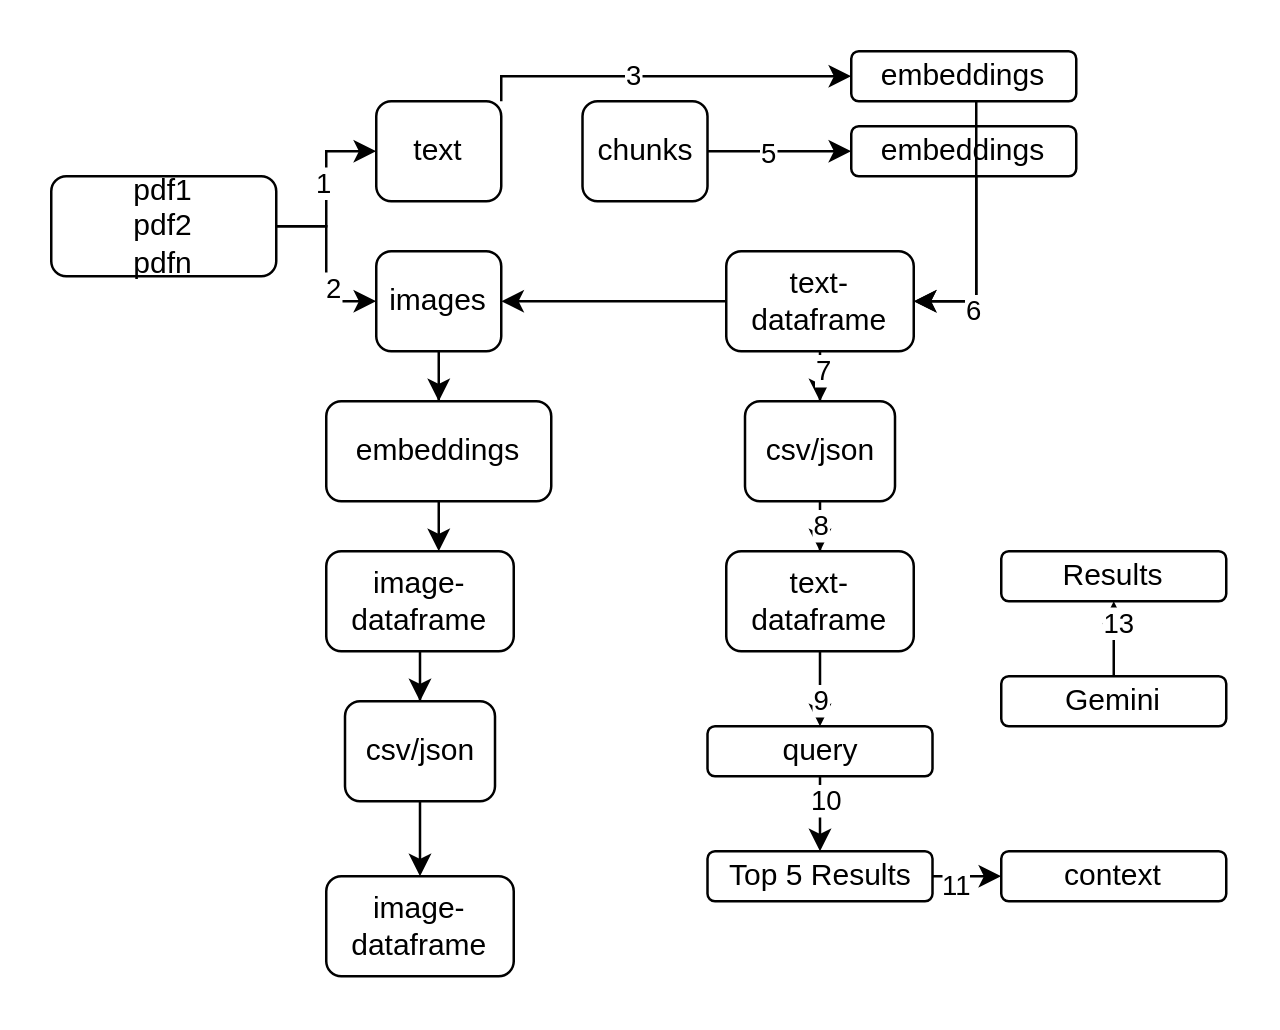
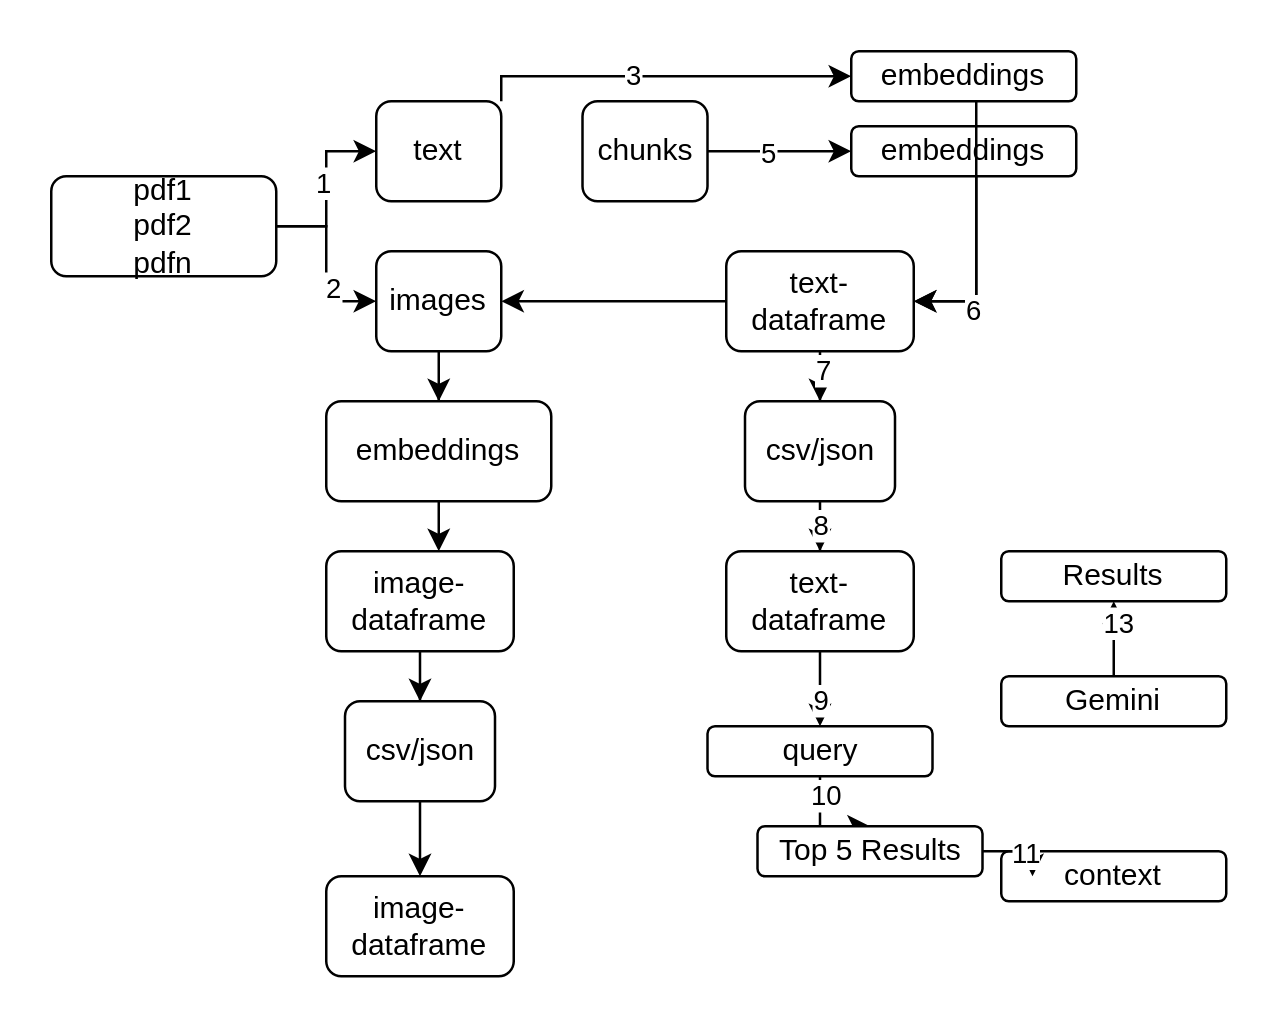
- <mxCell id="47" value="Top 5 Results" style="rounded=1;whiteSpace=wrap;html=1;" vertex="1" parent="1"><mxGeometry x="282.5" y="340" width="90" height="20" as="geometry" /></mxCell>
+ <mxCell id="47" value="Top 5 Results" style="rounded=1;whiteSpace=wrap;html=1;" vertex="1" parent="1"><mxGeometry x="302.5" y="330" width="90" height="20" as="geometry" /></mxCell>
